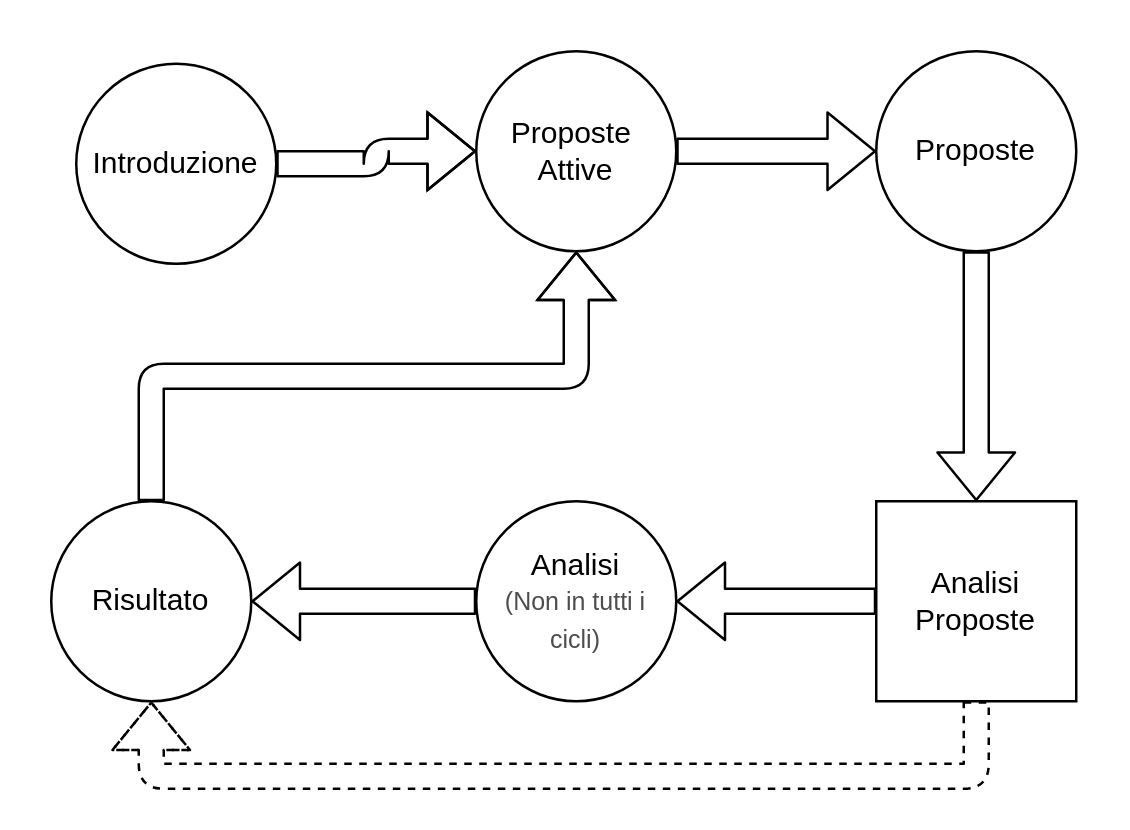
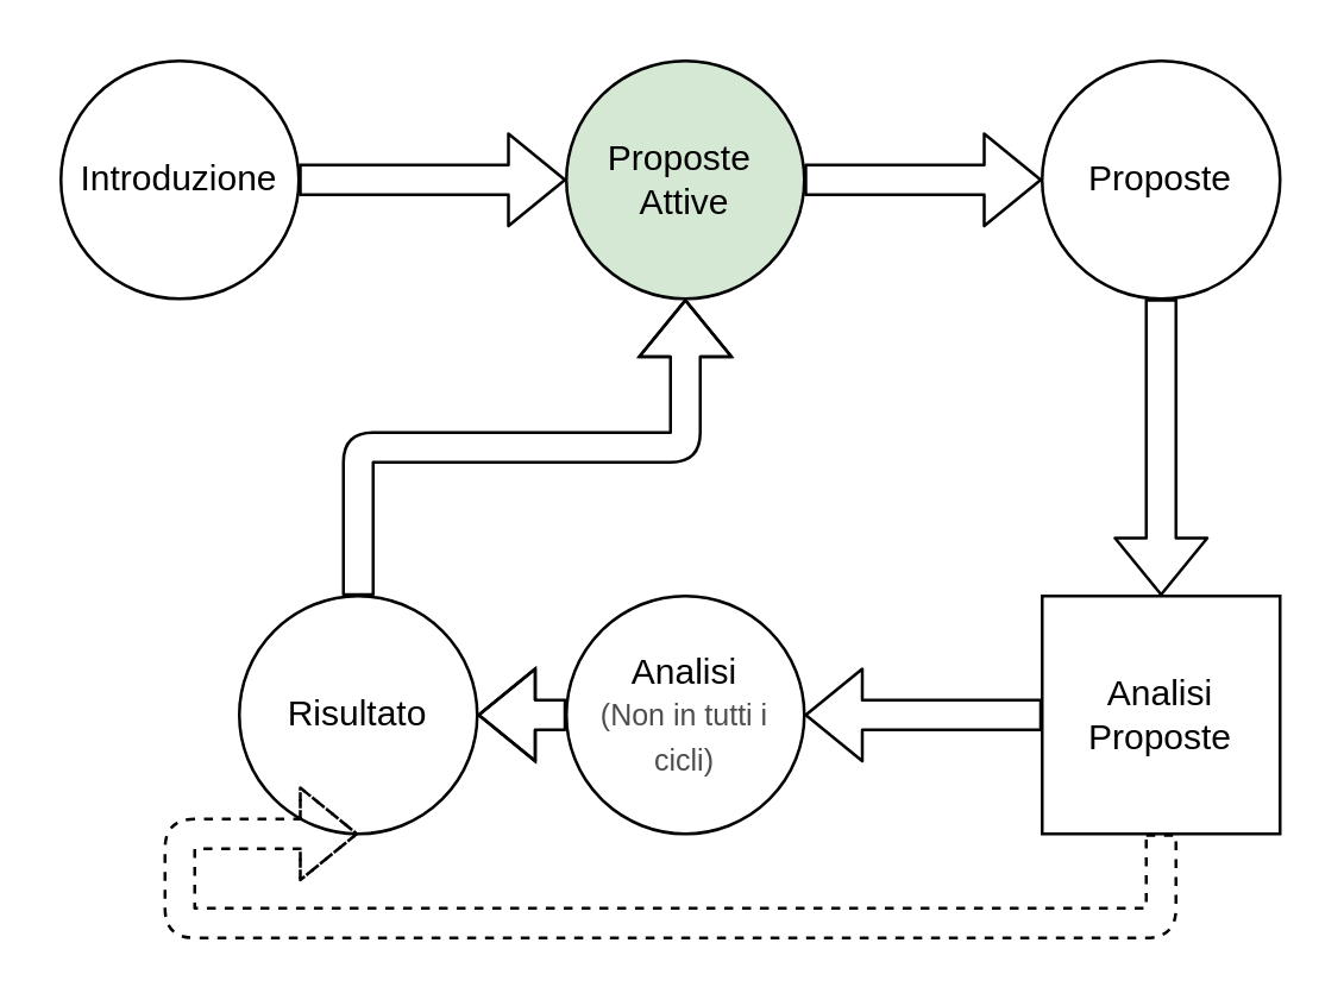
- <mxCell id="11" value="Proposte&amp;nbsp;&lt;br&gt;Attive" style="ellipse;whiteSpace=wrap;html=1;aspect=fixed;" vertex="1" parent="1"><mxGeometry x="190" y="20" width="80" height="80" as="geometry" /></mxCell>
+ <mxCell id="11" value="Proposte&amp;nbsp;&lt;br&gt;Attive" style="ellipse;whiteSpace=wrap;html=1;aspect=fixed;fillColor=#d5e8d4;" vertex="1" parent="1"><mxGeometry x="190" y="20" width="80" height="80" as="geometry" /></mxCell>
- <mxCell id="3" value="Introduzione" style="ellipse;whiteSpace=wrap;html=1;aspect=fixed;" vertex="1" parent="1"><mxGeometry x="30" y="25" width="80" height="80" as="geometry" /></mxCell>
+ <mxCell id="3" value="Introduzione" style="ellipse;whiteSpace=wrap;html=1;aspect=fixed;" vertex="1" parent="1"><mxGeometry x="20" y="20" width="80" height="80" as="geometry" /></mxCell>
- <mxCell id="5" value="Risultato" style="ellipse;whiteSpace=wrap;html=1;aspect=fixed;" vertex="1" parent="1"><mxGeometry x="20" y="200" width="80" height="80" as="geometry" /></mxCell>
+ <mxCell id="5" value="Risultato" style="ellipse;whiteSpace=wrap;html=1;aspect=fixed;" vertex="1" parent="1"><mxGeometry x="80" y="200" width="80" height="80" as="geometry" /></mxCell>
